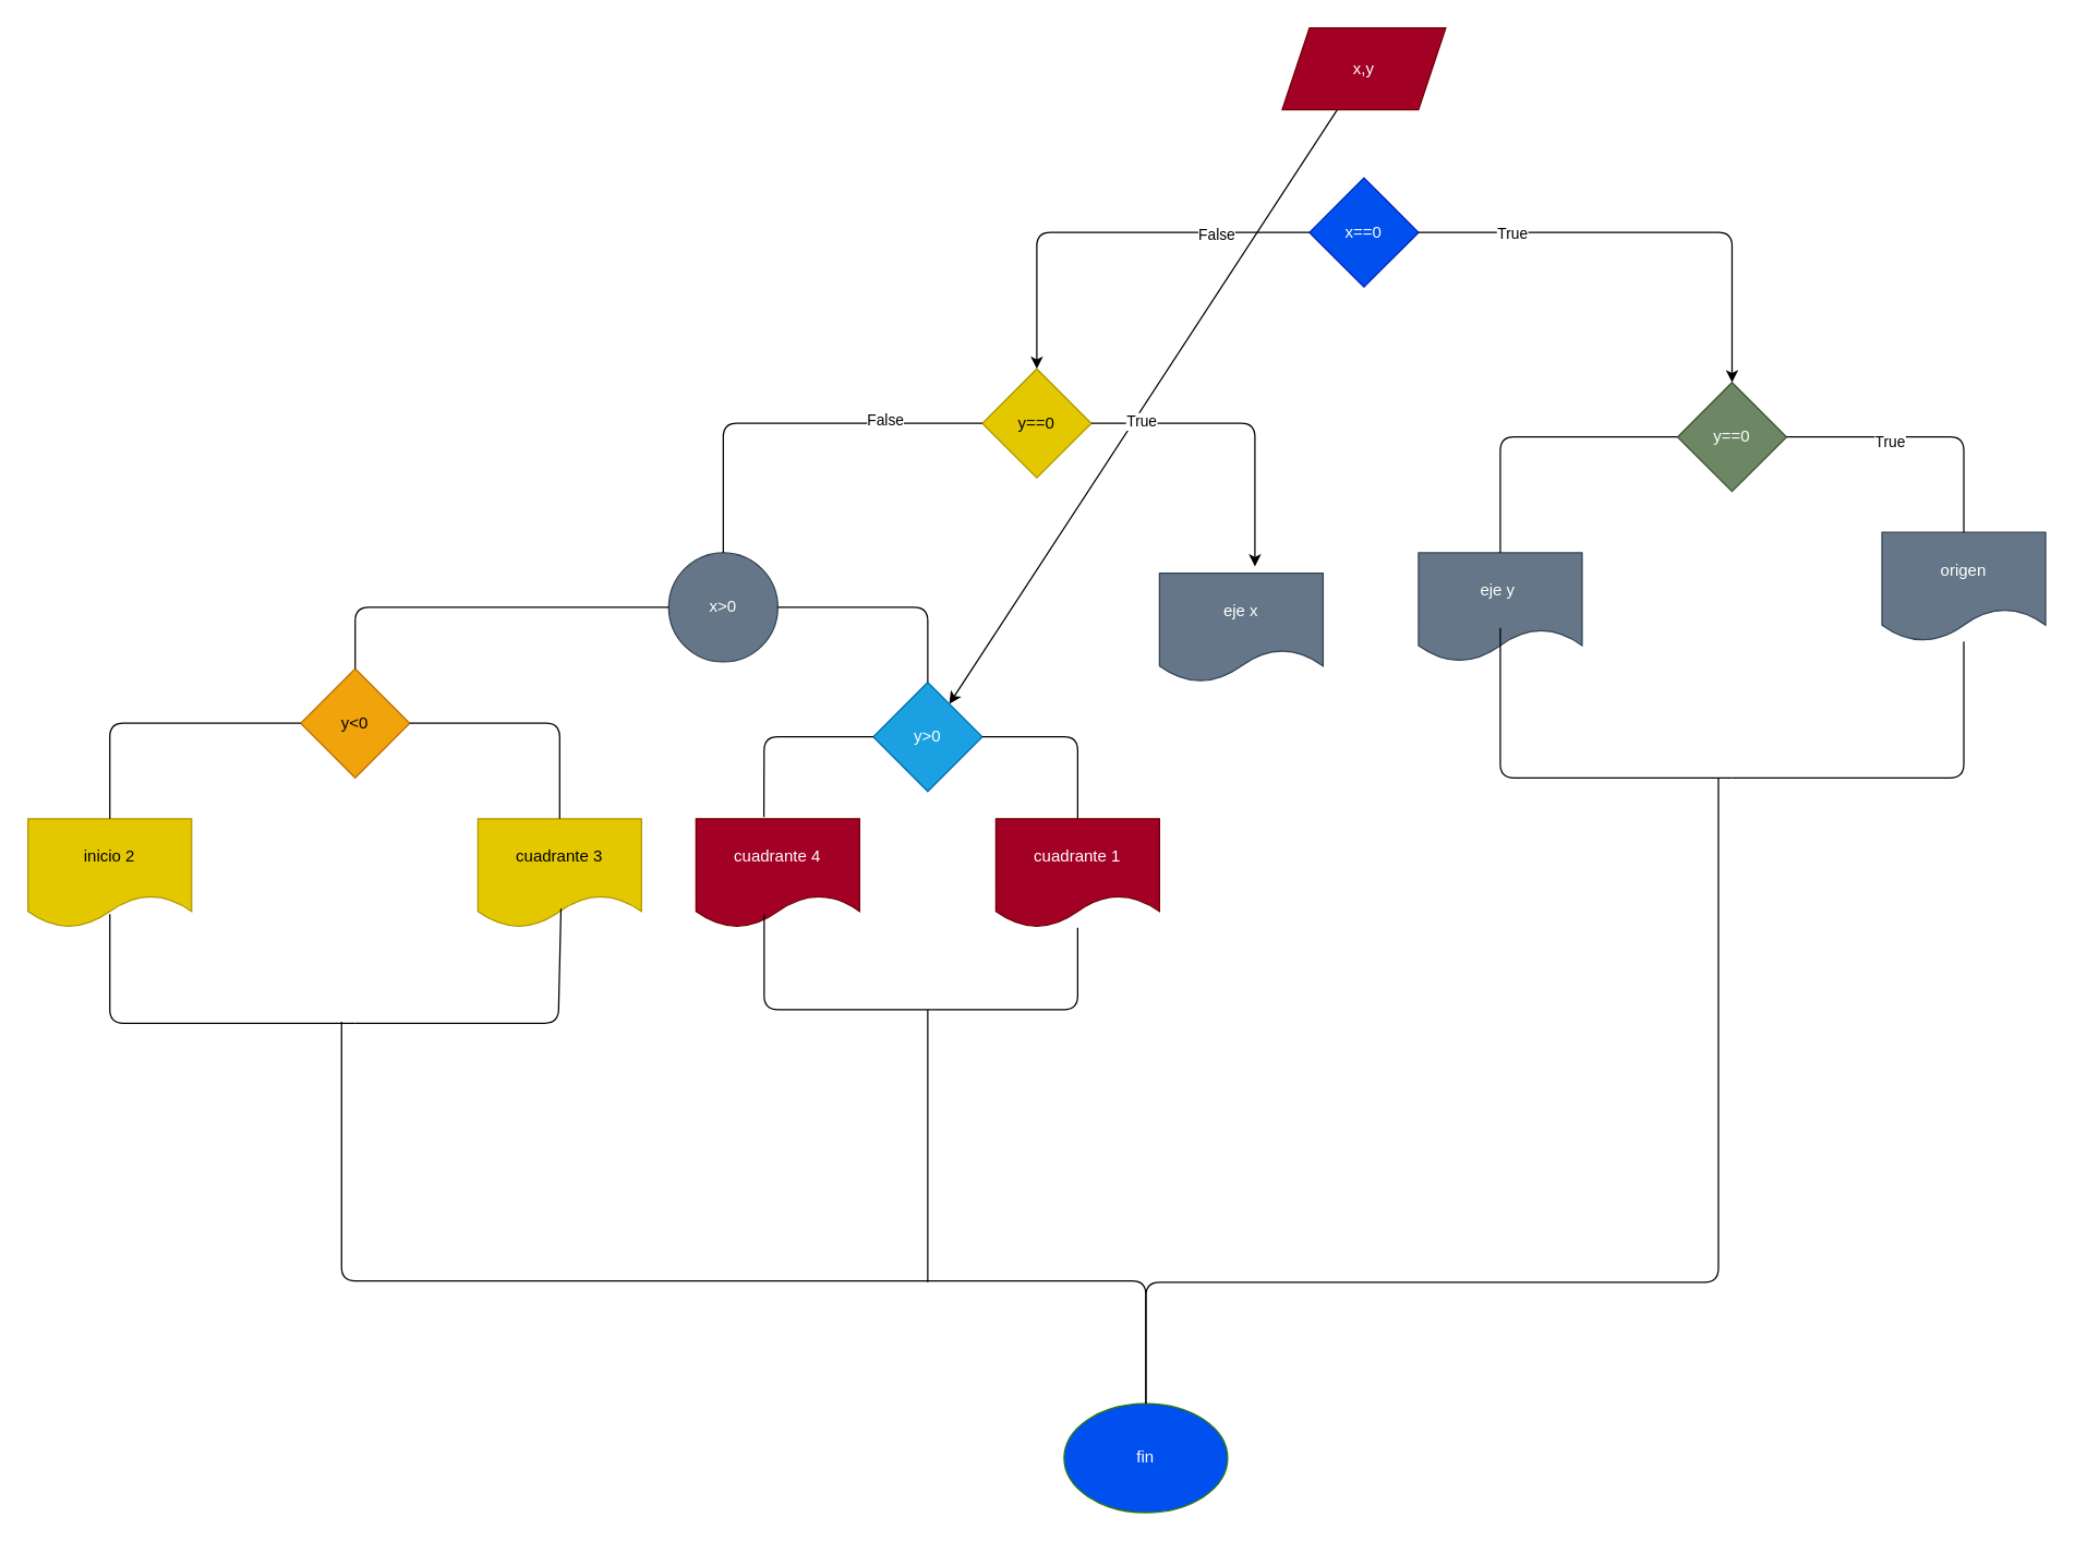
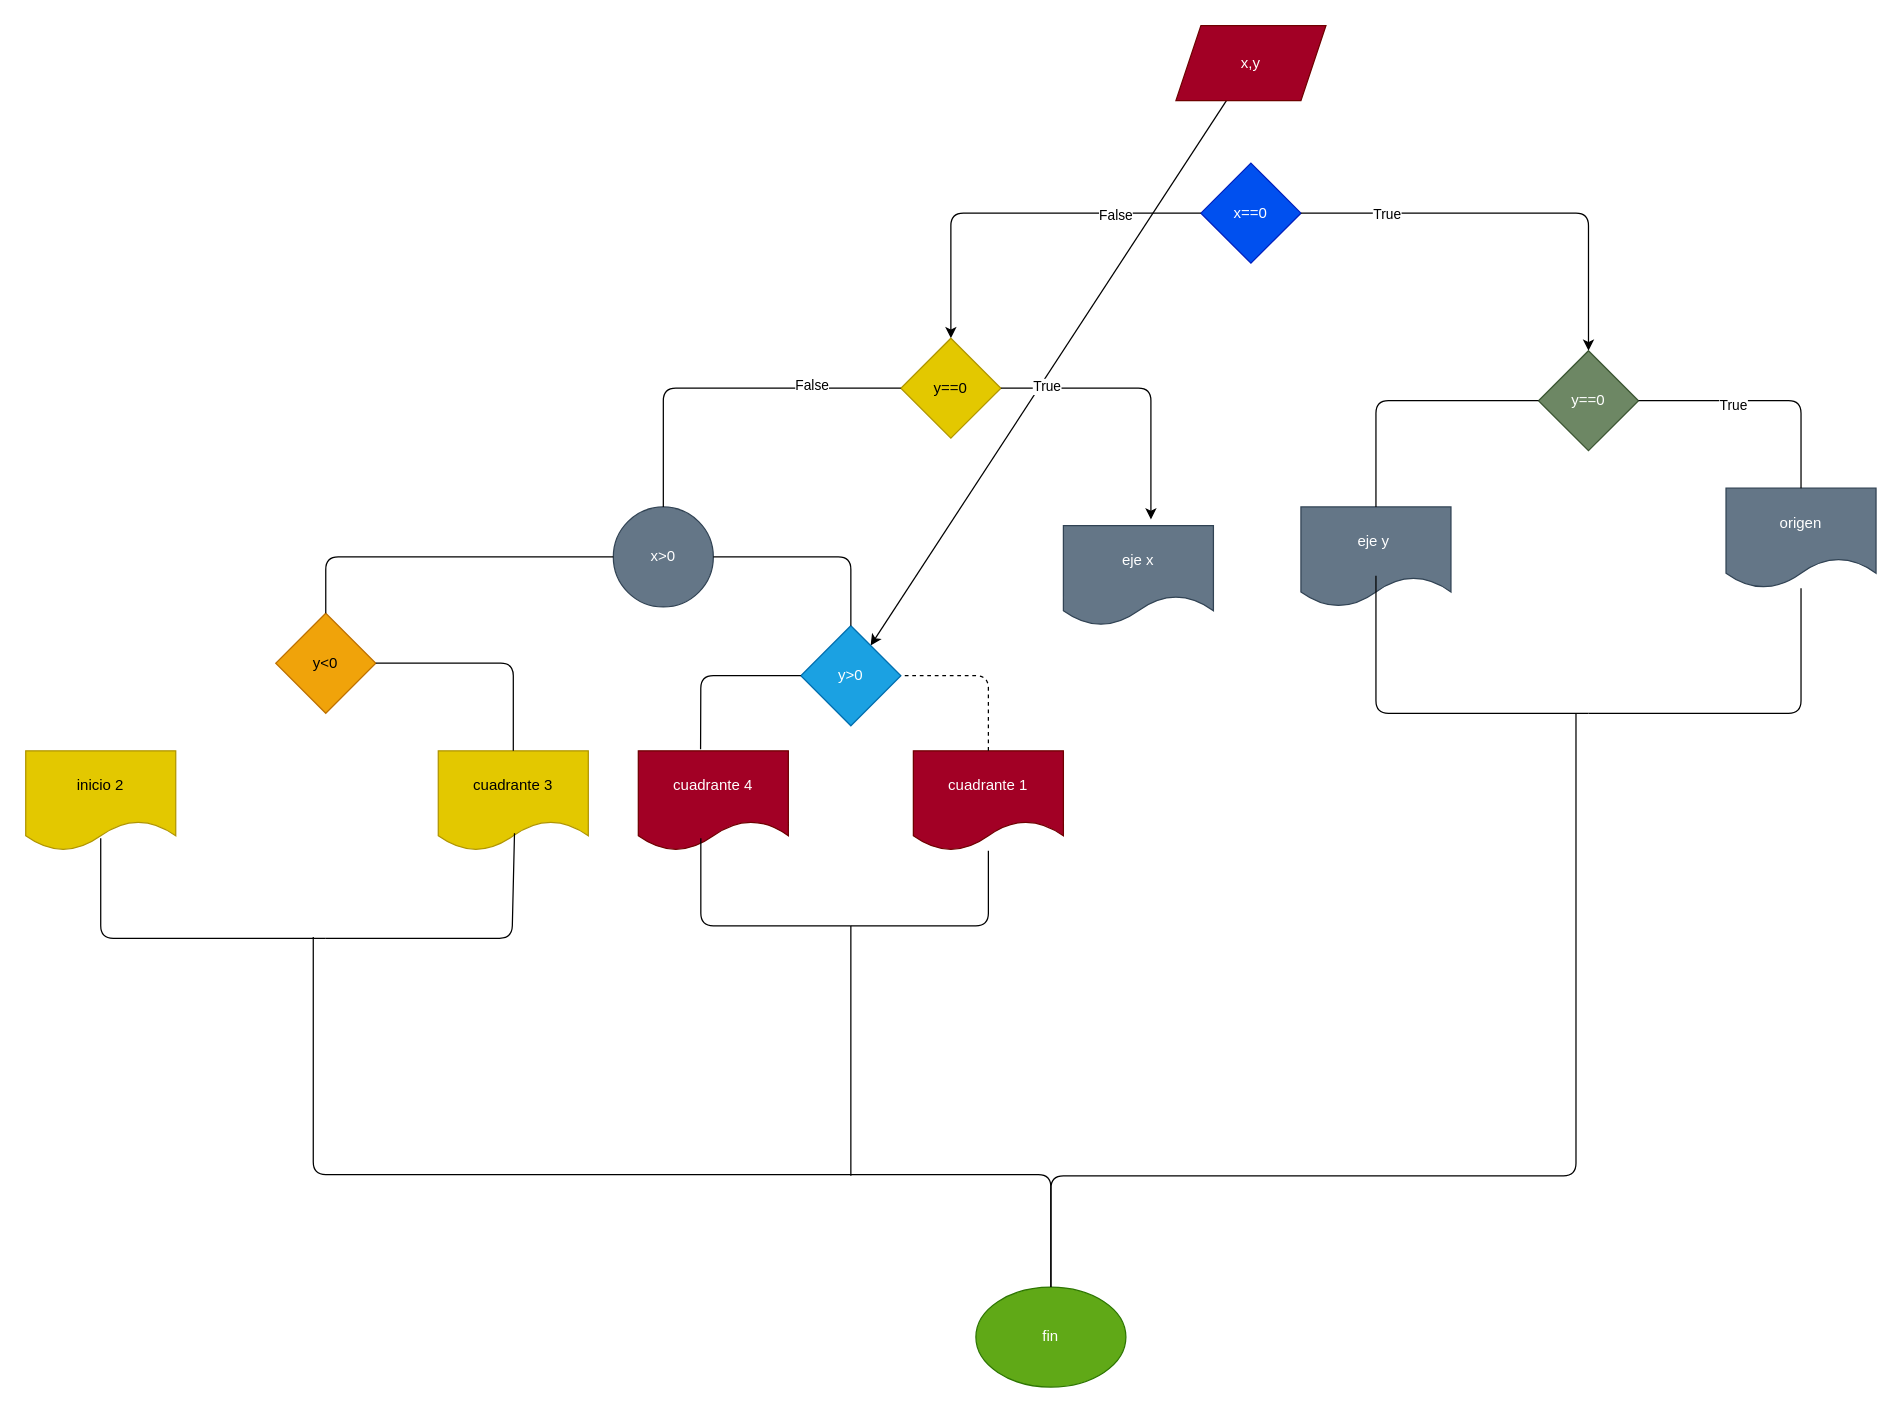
- <mxCell id="31" value="" style="endArrow=none;html=1;entryX=0;entryY=0.5;entryDx=0;entryDy=0;exitX=0.5;exitY=0;exitDx=0;exitDy=0;" parent="1" source="27" target="25" edge="1"><mxGeometry width="50" height="50" relative="1" as="geometry"><mxPoint x="430" y="620" as="sourcePoint" /><mxPoint x="480" y="570" as="targetPoint" /><Array as="points"><mxPoint x="80" y="530" /></Array></mxGeometry></mxCell>
- <mxCell id="33" value="" style="endArrow=none;html=1;entryX=1;entryY=0.5;entryDx=0;entryDy=0;exitX=0.5;exitY=0;exitDx=0;exitDy=0;" parent="1" source="28" target="24" edge="1"><mxGeometry width="50" height="50" relative="1" as="geometry"><mxPoint x="430" y="620" as="sourcePoint" /><mxPoint x="480" y="570" as="targetPoint" /><Array as="points"><mxPoint x="790" y="540" /></Array></mxGeometry></mxCell>
+ <mxCell id="33" value="" style="endArrow=none;html=1;entryX=1;entryY=0.5;entryDx=0;entryDy=0;exitX=0.5;exitY=0;exitDx=0;exitDy=0;dashed=1;" parent="1" source="28" target="24" edge="1"><mxGeometry width="50" height="50" relative="1" as="geometry"><mxPoint x="430" y="620" as="sourcePoint" /><mxPoint x="480" y="570" as="targetPoint" /><Array as="points"><mxPoint x="790" y="540" /></Array></mxGeometry></mxCell>
- <mxCell id="12" value="fin" style="ellipse;whiteSpace=wrap;html=1;fillColor=#0050ef;fontColor=#ffffff;strokeColor=#2D7600;" parent="1" vertex="1"><mxGeometry x="780" y="1029" width="120" height="80" as="geometry" /></mxCell>
+ <mxCell id="12" value="fin" style="ellipse;whiteSpace=wrap;html=1;fillColor=#60a917;fontColor=#ffffff;strokeColor=#2D7600;" parent="1" vertex="1"><mxGeometry x="780" y="1029" width="120" height="80" as="geometry" /></mxCell>
